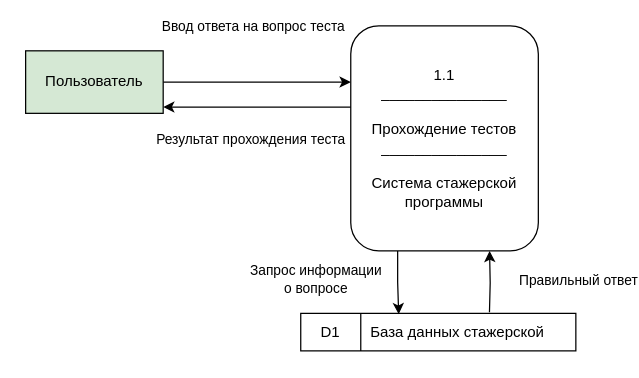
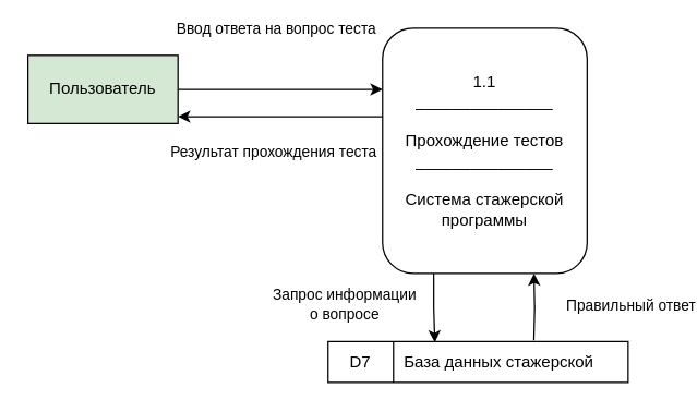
- <mxCell id="10" value="D1" style="shape=partialRectangle;html=1;whiteSpace=wrap;connectable=0;fillColor=none;top=0;left=0;bottom=0;right=0;overflow=hidden;pointerEvents=1;strokeColor=inherit;fontSize=12;" parent="9" vertex="1"><mxGeometry width="48" height="30" as="geometry"><mxRectangle width="48" height="30" as="alternateBounds" /></mxGeometry></mxCell>
+ <mxCell id="10" value="D7" style="shape=partialRectangle;html=1;whiteSpace=wrap;connectable=0;fillColor=none;top=0;left=0;bottom=0;right=0;overflow=hidden;pointerEvents=1;strokeColor=inherit;fontSize=12;" parent="9" vertex="1"><mxGeometry width="48" height="30" as="geometry"><mxRectangle width="48" height="30" as="alternateBounds" /></mxGeometry></mxCell>
